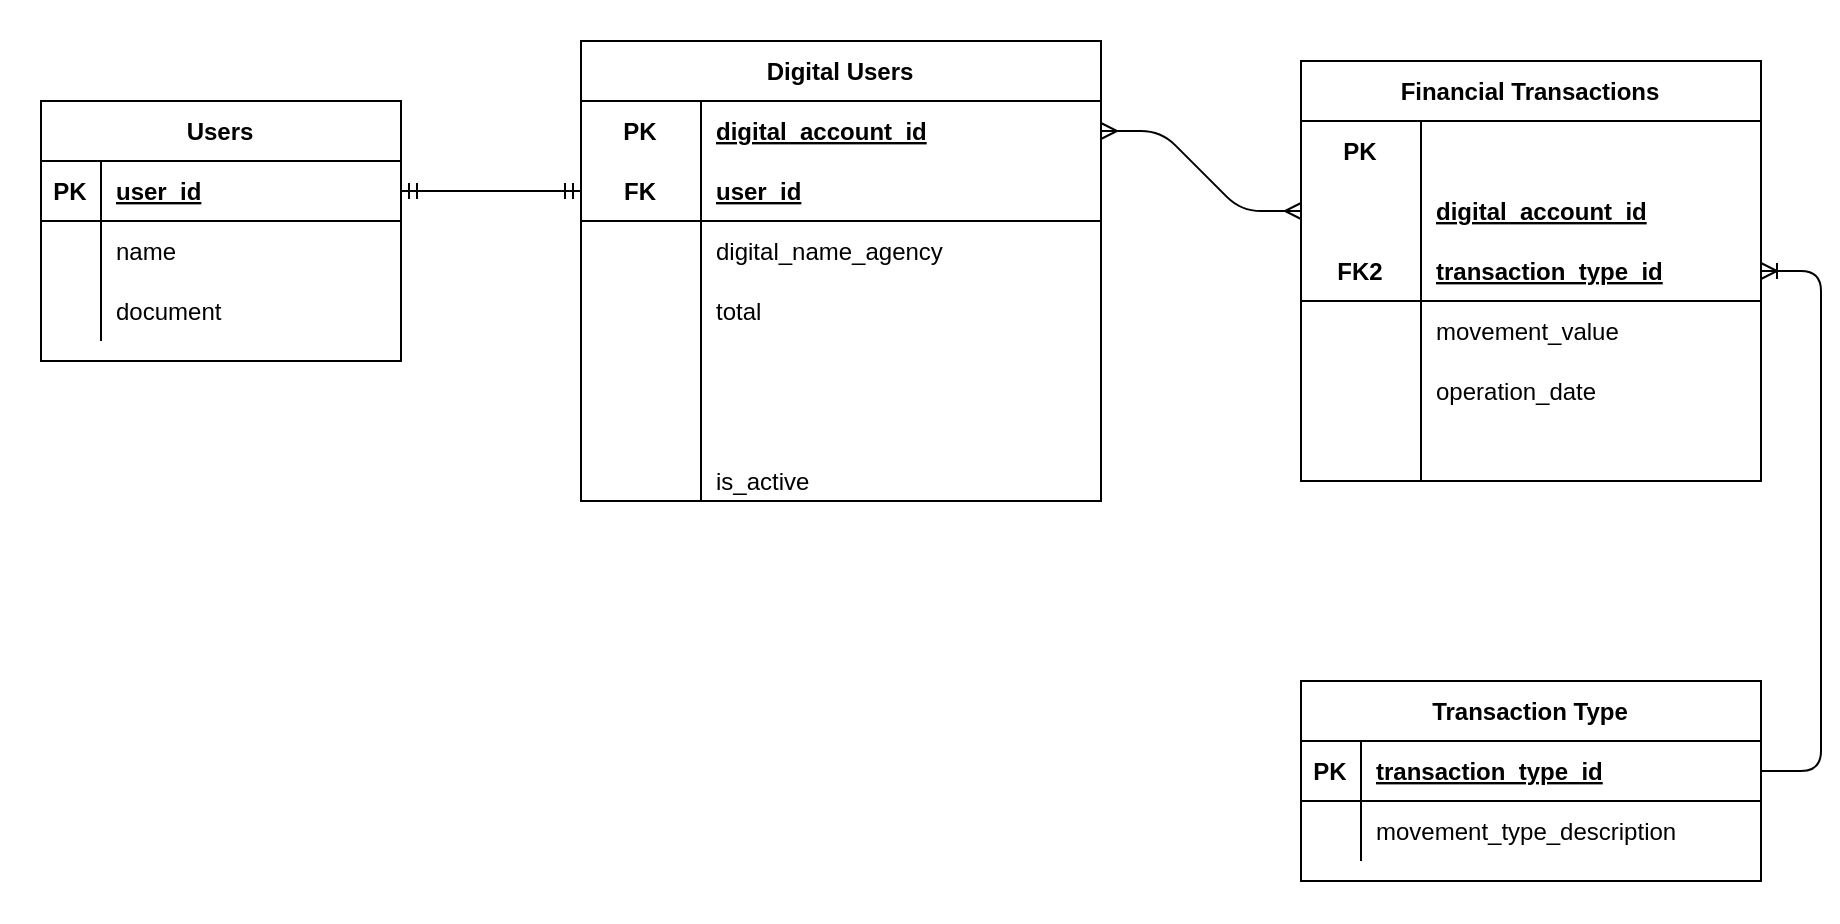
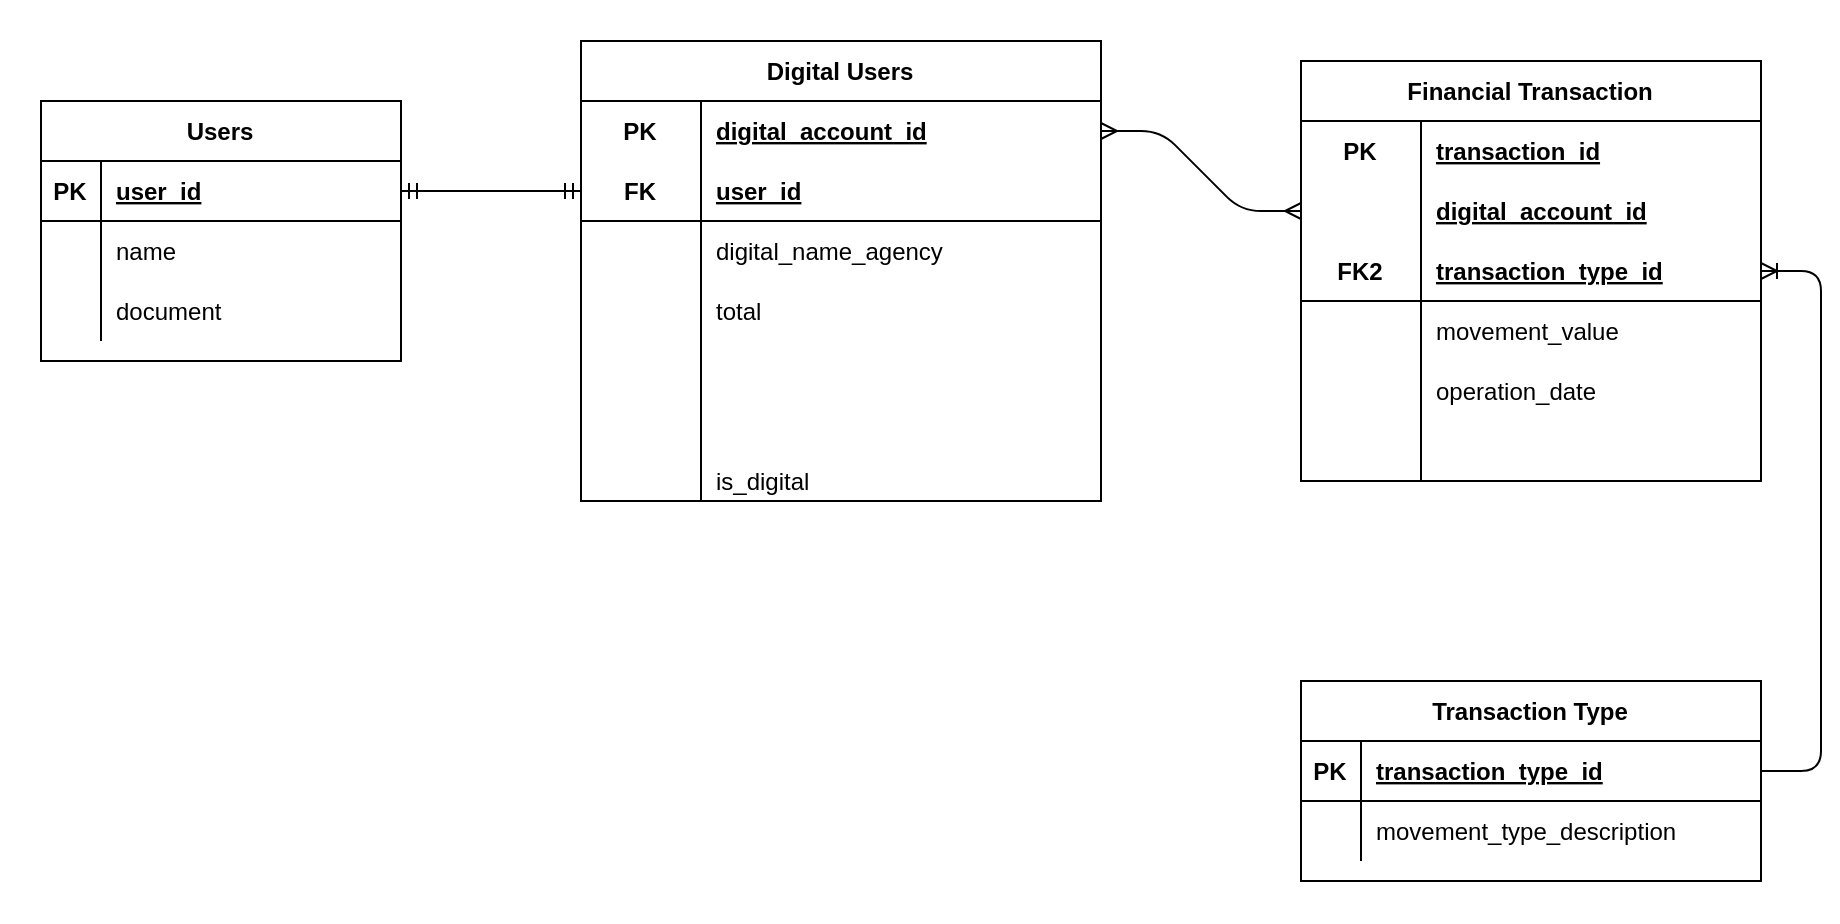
- <mxCell id="32" value="Financial Transactions" style="shape=table;startSize=30;container=1;collapsible=1;childLayout=tableLayout;fixedRows=1;rowLines=0;fontStyle=1;align=center;resizeLast=1;" parent="1" vertex="1"><mxGeometry x="650" y="30" width="230" height="210" as="geometry" /></mxCell>
+ <mxCell id="32" value="Financial Transaction" style="shape=table;startSize=30;container=1;collapsible=1;childLayout=tableLayout;fixedRows=1;rowLines=0;fontStyle=1;align=center;resizeLast=1;" parent="1" vertex="1"><mxGeometry x="650" y="30" width="230" height="210" as="geometry" /></mxCell>
+ <mxCell id="35" value="transaction_id" style="shape=partialRectangle;connectable=0;fillColor=none;top=0;left=0;bottom=0;right=0;align=left;spacingLeft=6;fontStyle=5;overflow=hidden;" parent="33" vertex="1"><mxGeometry x="60" width="170" height="30" as="geometry"><mxRectangle width="170" height="30" as="alternateBounds" /></mxGeometry></mxCell>
- <mxCell id="31" value="is_active" style="shape=partialRectangle;connectable=0;fillColor=none;top=0;left=0;bottom=0;right=0;align=left;spacingLeft=6;overflow=hidden;" parent="29" vertex="1"><mxGeometry x="60" width="200" height="20" as="geometry"><mxRectangle width="200" height="20" as="alternateBounds" /></mxGeometry></mxCell>
+ <mxCell id="31" value="is_digital" style="shape=partialRectangle;connectable=0;fillColor=none;top=0;left=0;bottom=0;right=0;align=left;spacingLeft=6;overflow=hidden;" parent="29" vertex="1"><mxGeometry x="60" width="200" height="20" as="geometry"><mxRectangle width="200" height="20" as="alternateBounds" /></mxGeometry></mxCell>
